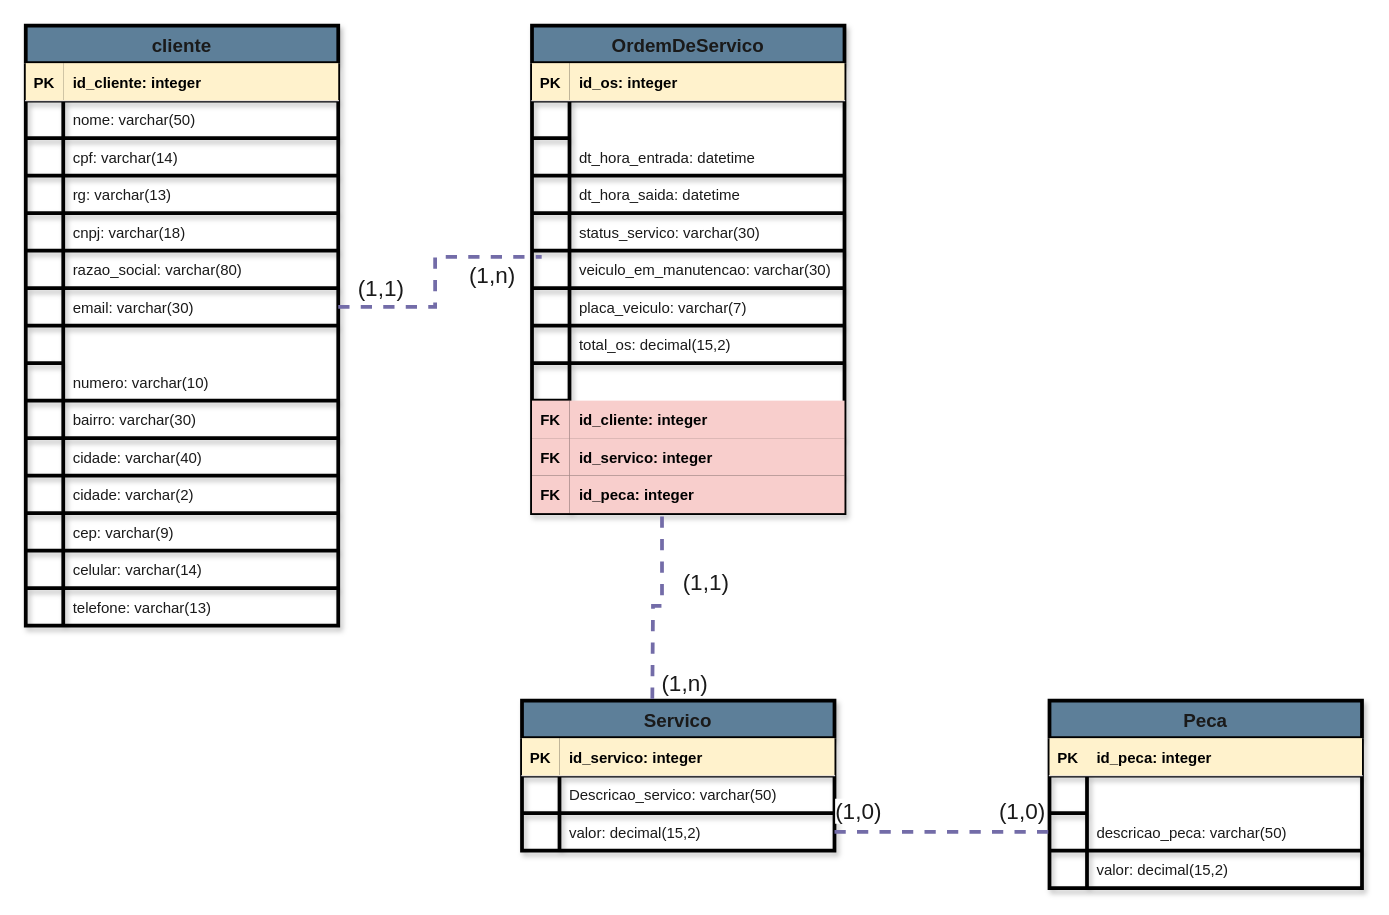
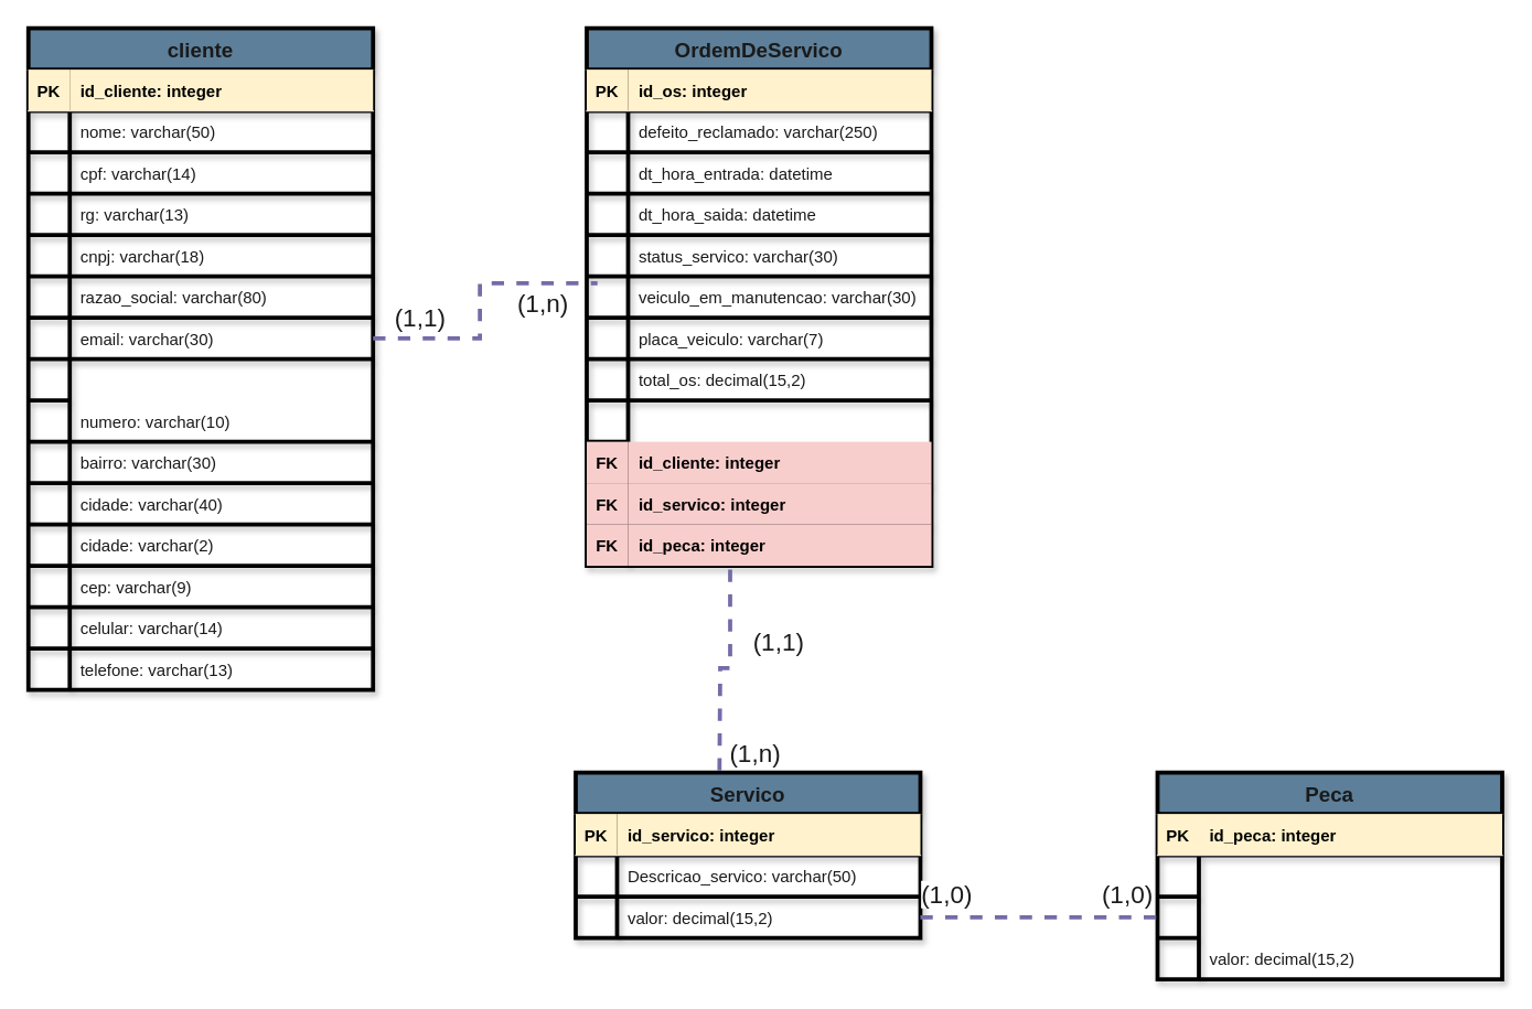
+ <mxCell id="8" value="defeito_reclamado: varchar(250)" style="shape=partialRectangle;overflow=hidden;connectable=0;fillColor=none;top=0;left=0;bottom=0;right=0;align=left;spacingLeft=6;rounded=0;labelBackgroundColor=none;strokeColor=#D0CEE2;fontColor=#1A1A1A;" parent="6" vertex="1"><mxGeometry x="30" width="220" height="30" as="geometry"><mxRectangle width="220" height="30" as="alternateBounds" /></mxGeometry></mxCell>
- <mxCell id="103" value="descricao_peca: varchar(50)" style="shape=partialRectangle;overflow=hidden;connectable=0;fillColor=none;top=0;left=0;bottom=0;right=0;align=left;spacingLeft=6;rounded=0;labelBackgroundColor=none;strokeColor=#D0CEE2;fontColor=#1A1A1A;" parent="101" vertex="1"><mxGeometry x="30" width="220" height="30" as="geometry"><mxRectangle width="220" height="30" as="alternateBounds" /></mxGeometry></mxCell>
